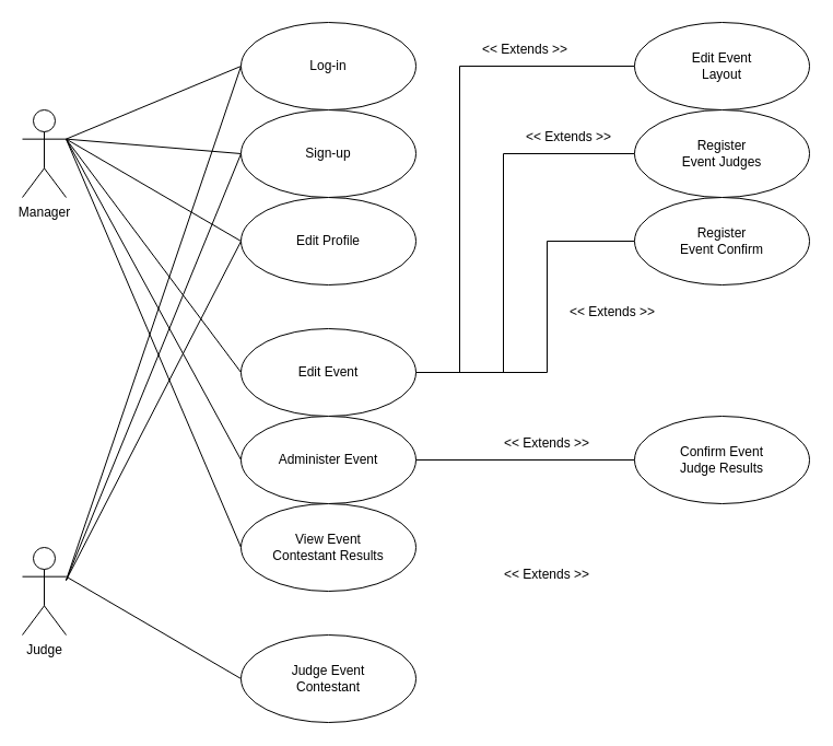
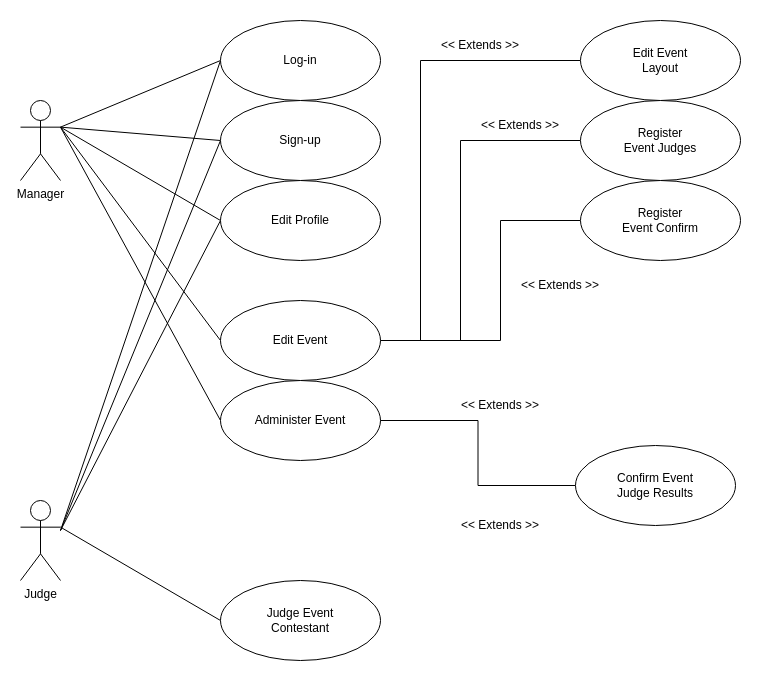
- <mxCell id="27" style="edgeStyle=none;rounded=0;orthogonalLoop=1;jettySize=auto;html=1;exitX=0;exitY=0.5;exitDx=0;exitDy=0;entryX=1;entryY=0.333;entryDx=0;entryDy=0;entryPerimeter=0;endArrow=none;endFill=0;" parent="1" source="28" target="4" edge="1"><mxGeometry relative="1" as="geometry" /></mxCell>
- <mxCell id="24" value="Confirm Event&lt;br&gt;Judge Results" style="ellipse;whiteSpace=wrap;html=1;" parent="1" vertex="1"><mxGeometry x="580" y="380" width="160" height="80" as="geometry" /></mxCell>
+ <mxCell id="24" value="Confirm Event&lt;br&gt;Judge Results" style="ellipse;whiteSpace=wrap;html=1;" parent="1" vertex="1"><mxGeometry x="575" y="445" width="160" height="80" as="geometry" /></mxCell>
- <mxCell id="28" value="View Event&lt;br&gt;Contestant Results" style="ellipse;whiteSpace=wrap;html=1;" parent="1" vertex="1"><mxGeometry x="220" y="460" width="160" height="80" as="geometry" /></mxCell>
